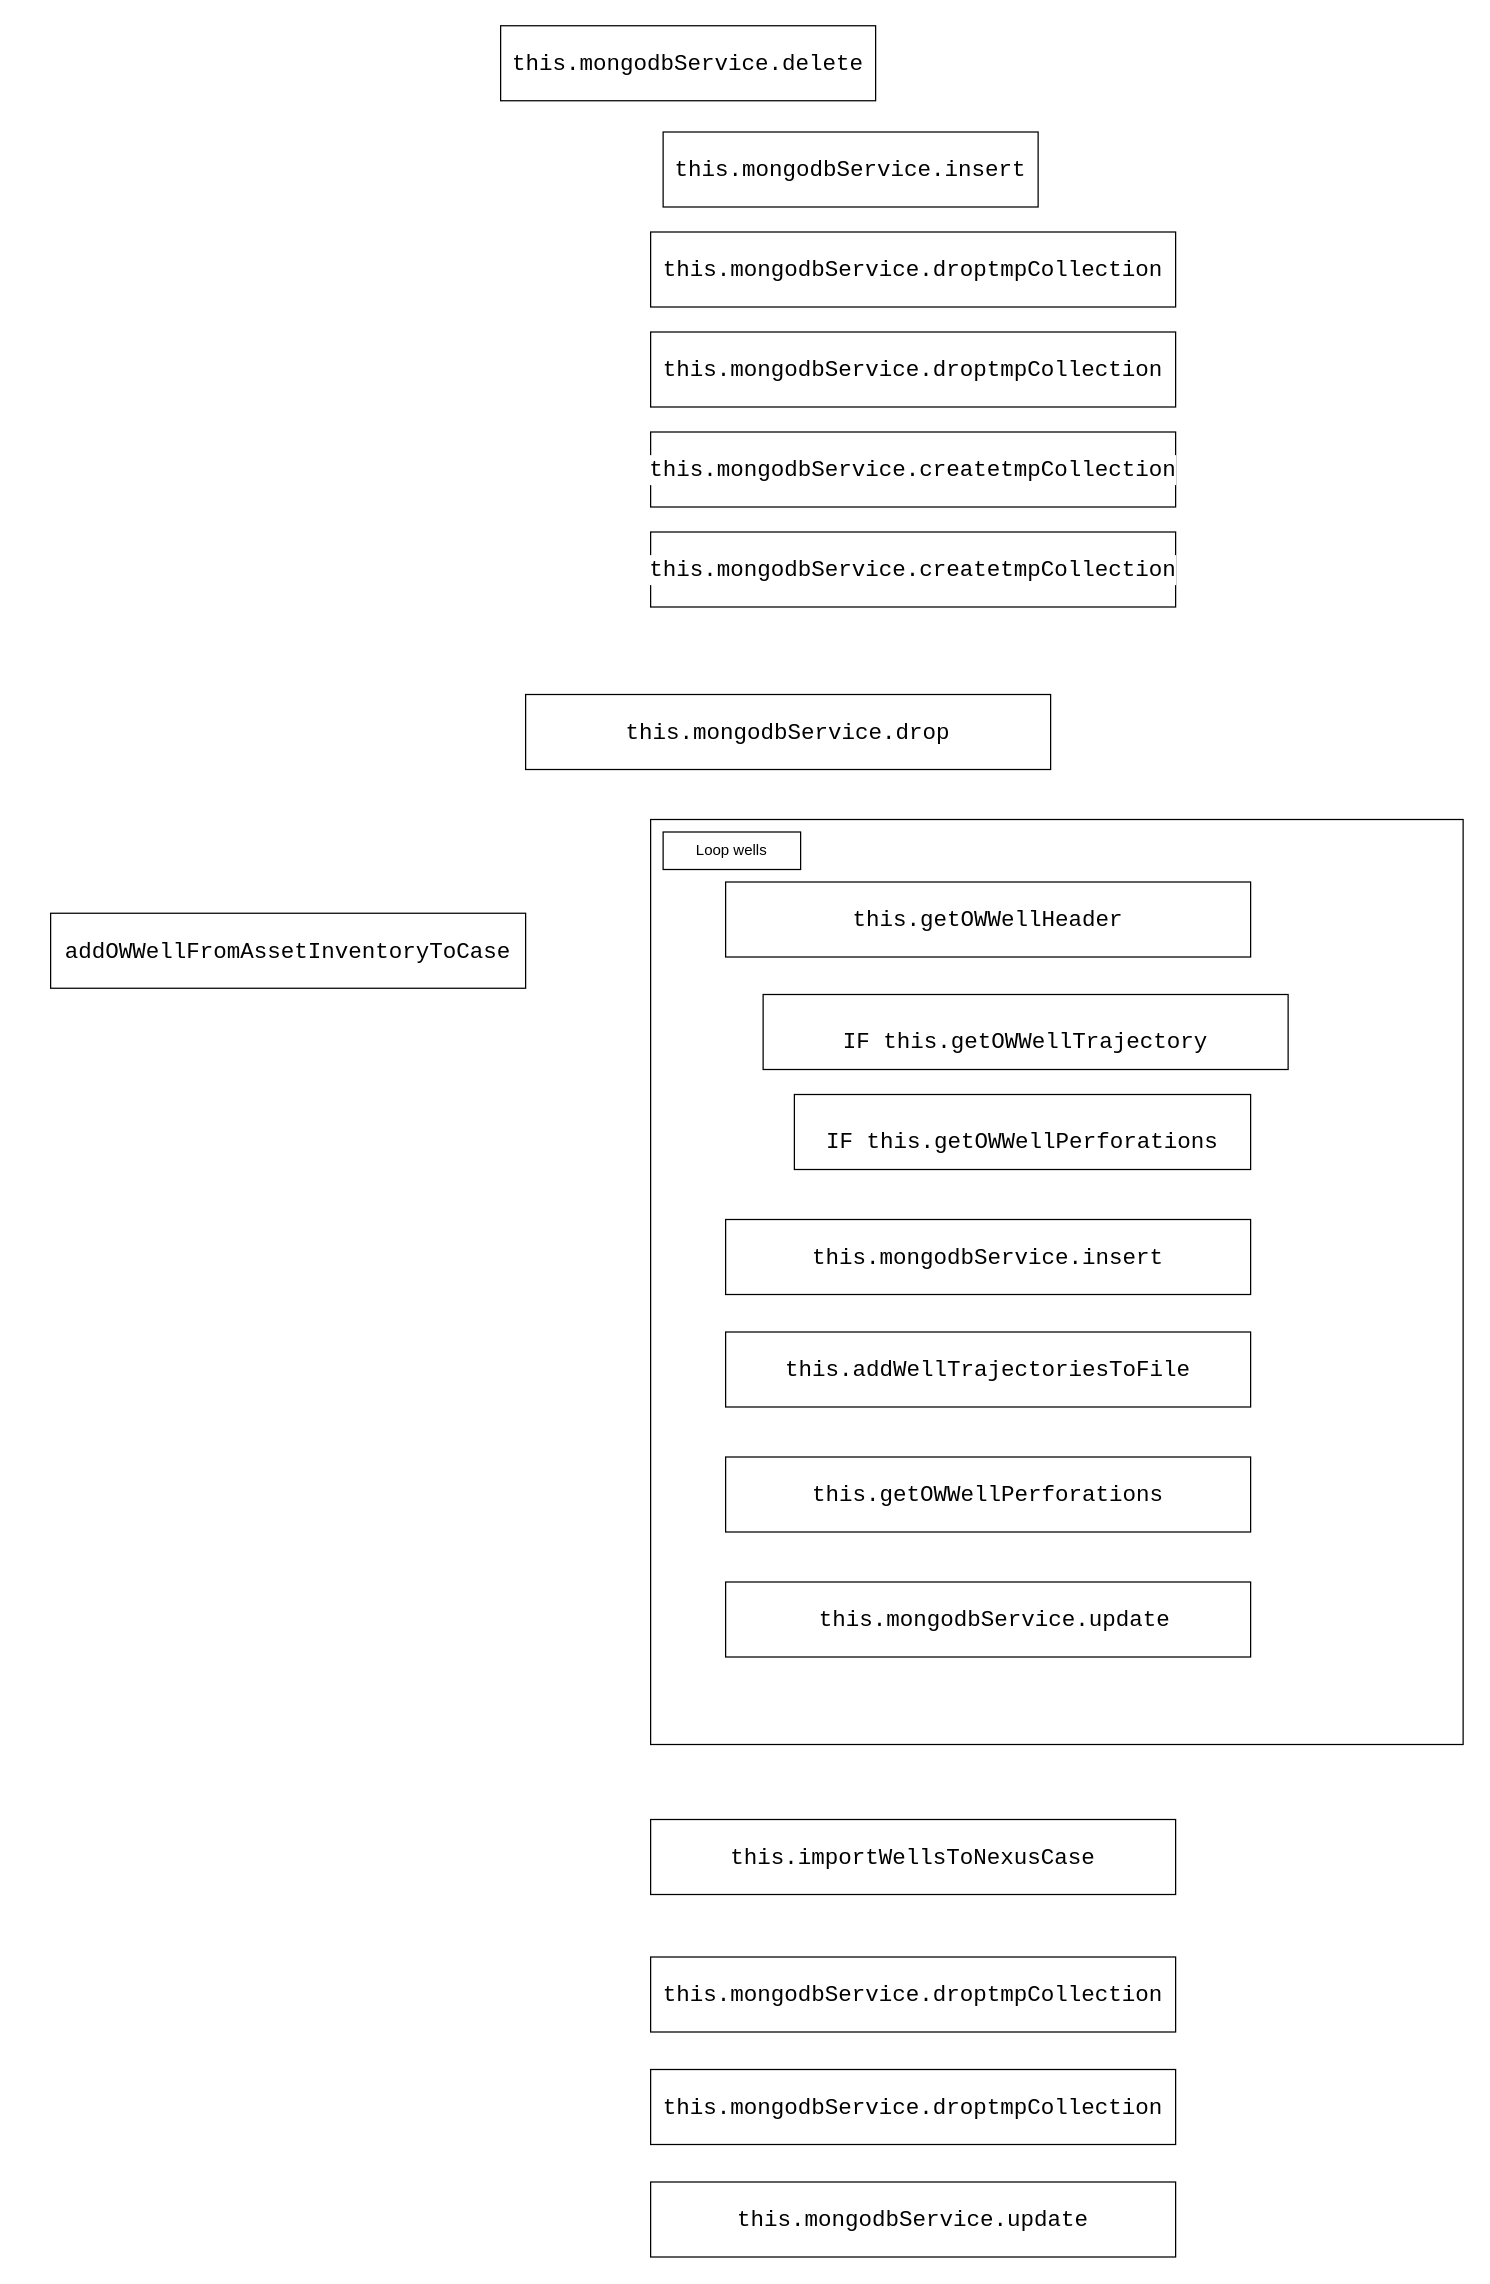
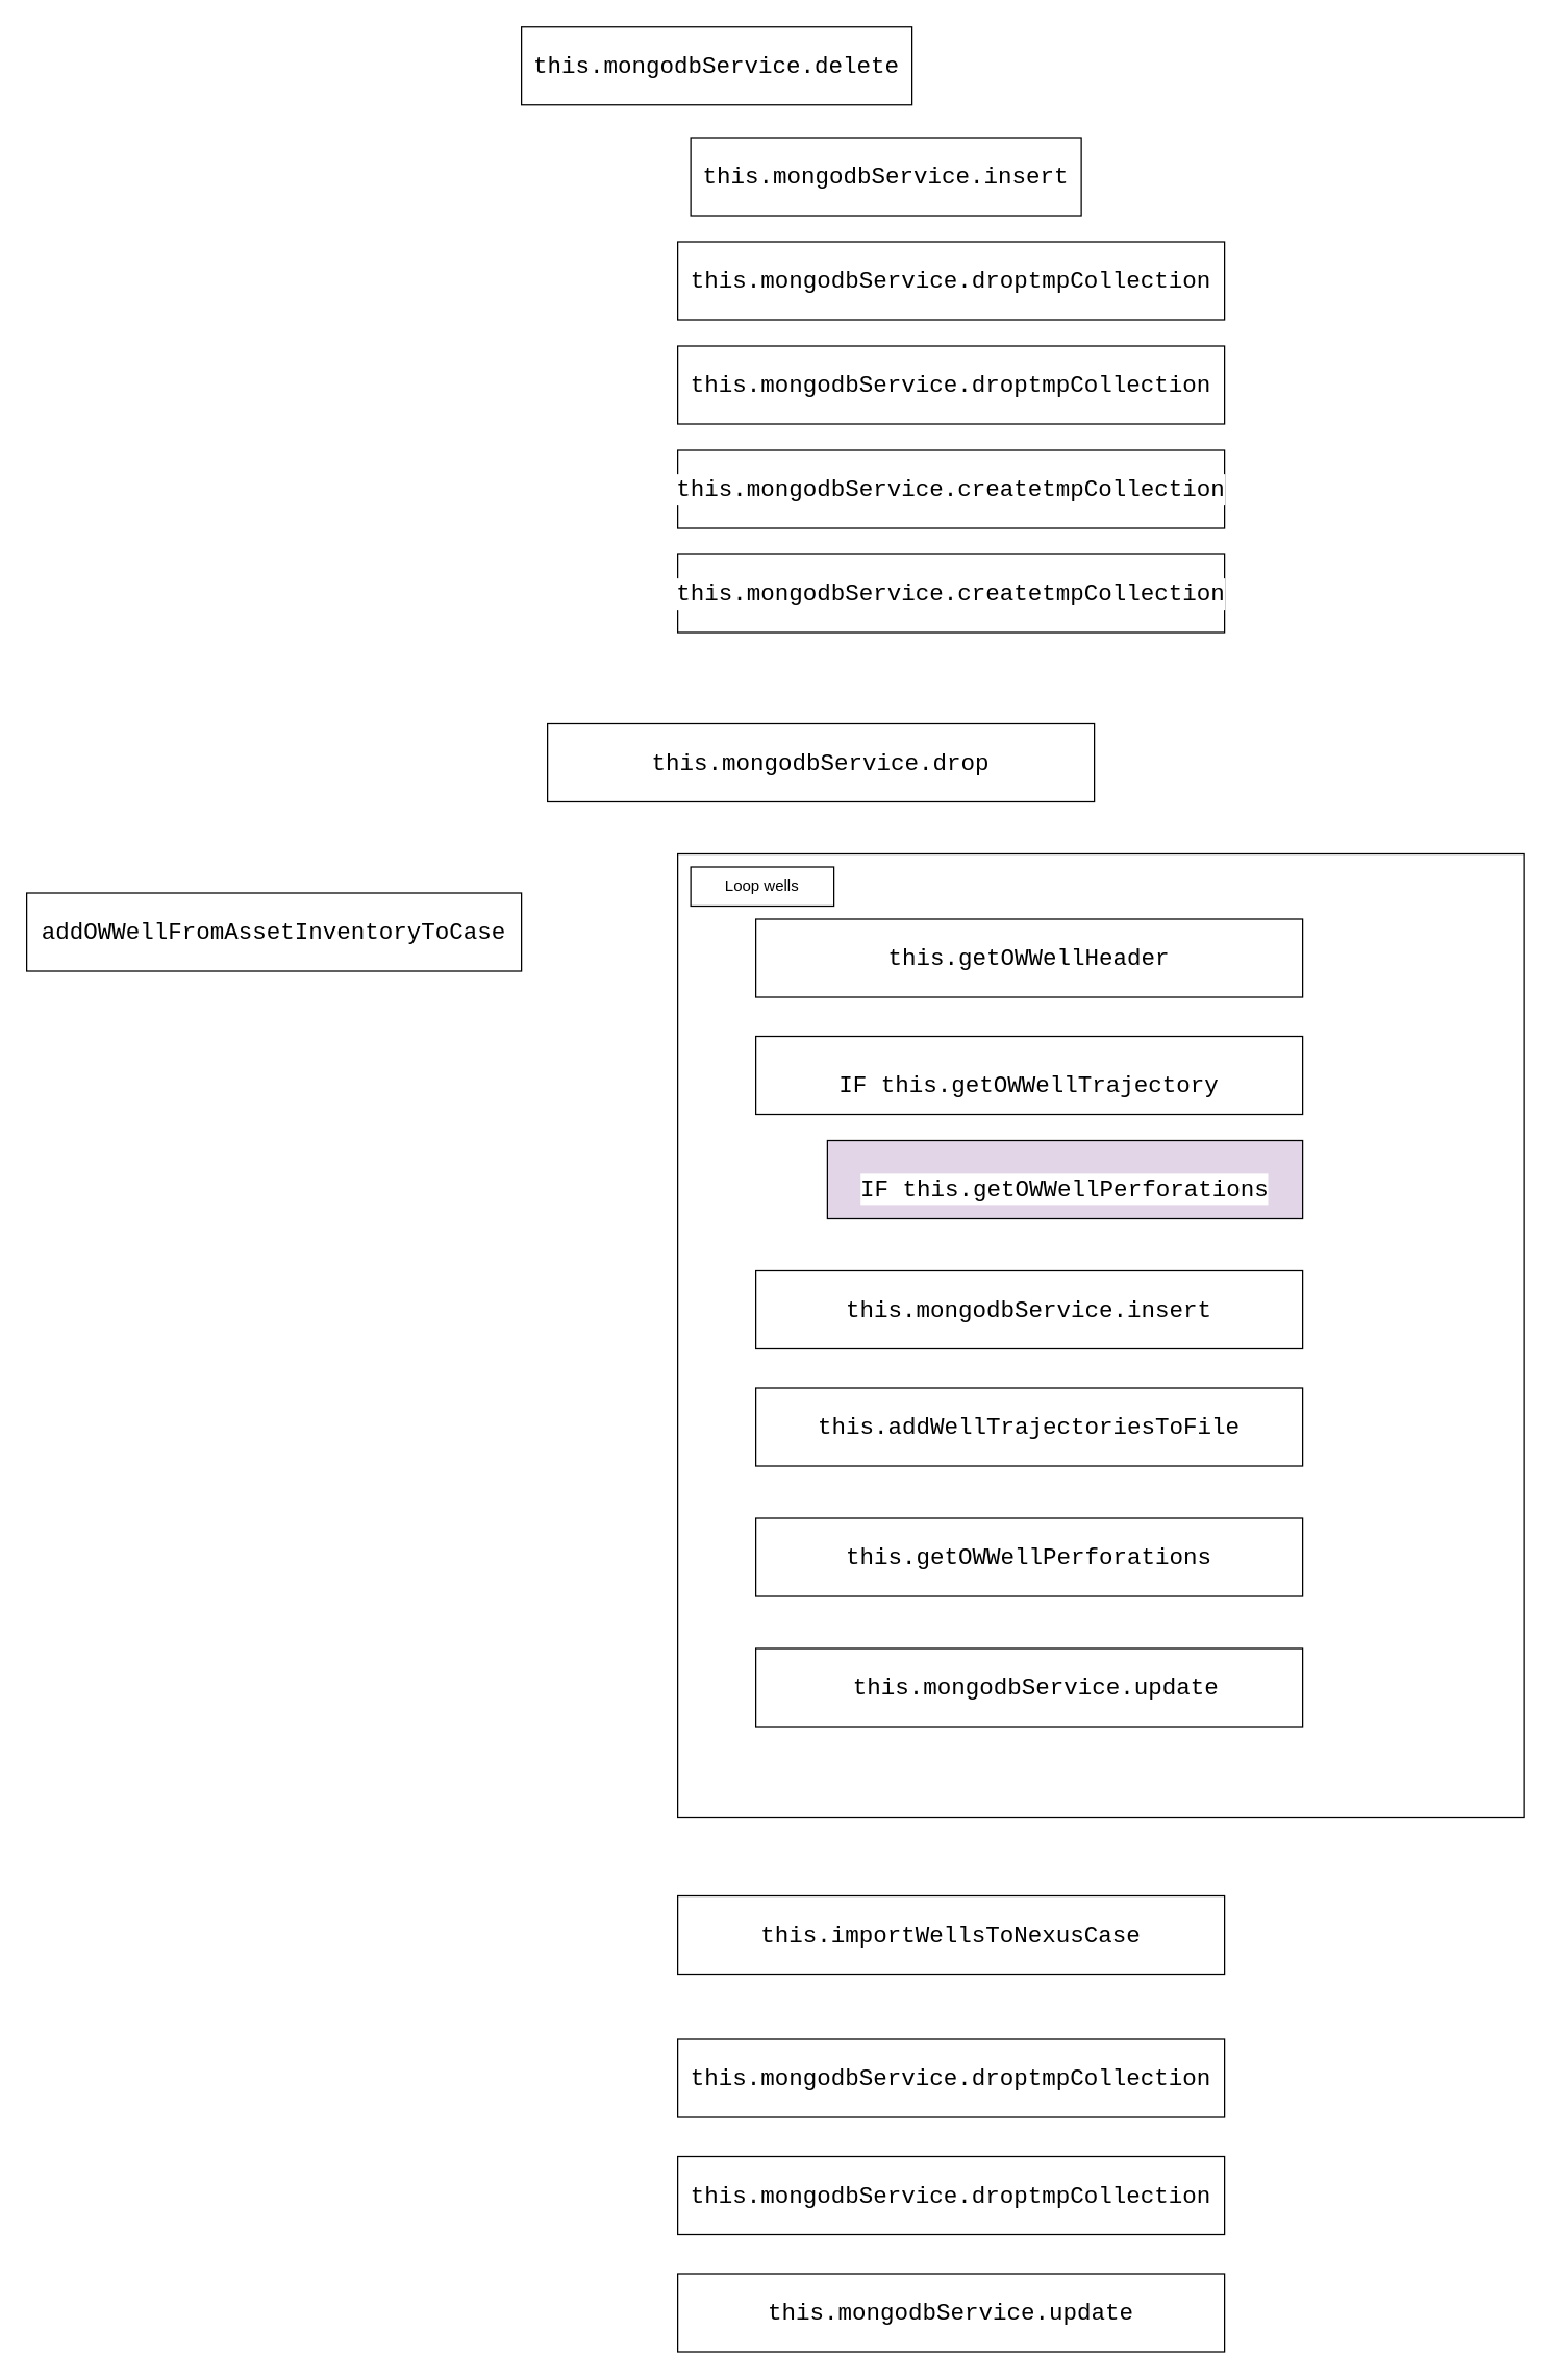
- <mxCell id="2" value="&lt;div style=&quot;background-color: rgb(255, 255, 255); font-family: Consolas, &amp;quot;Courier New&amp;quot;, monospace; font-size: 18px; line-height: 24px;&quot;&gt;addOWWellFromAssetInventoryToCase&lt;/div&gt;" style="rounded=0;whiteSpace=wrap;html=1;" vertex="1" parent="1"><mxGeometry x="40" y="730" width="380" height="60" as="geometry" /></mxCell>
+ <mxCell id="2" value="&lt;div style=&quot;background-color: rgb(255, 255, 255); font-family: Consolas, &amp;quot;Courier New&amp;quot;, monospace; font-size: 18px; line-height: 24px;&quot;&gt;addOWWellFromAssetInventoryToCase&lt;/div&gt;" style="rounded=0;whiteSpace=wrap;html=1;" vertex="1" parent="1"><mxGeometry x="20" y="685" width="380" height="60" as="geometry" /></mxCell>
- <mxCell id="13" value="&lt;br&gt;&lt;div style=&quot;color: rgb(0, 0, 0); background-color: rgb(255, 255, 255); font-family: Consolas, &amp;quot;Courier New&amp;quot;, monospace; font-weight: normal; font-size: 18px; line-height: 24px;&quot;&gt;&lt;div&gt;&lt;span style=&quot;color: #000000;&quot;&gt;IF this.getOWWellTrajectory&lt;/span&gt;&lt;/div&gt;&lt;/div&gt;" style="rounded=0;whiteSpace=wrap;html=1;" vertex="1" parent="1"><mxGeometry x="610" y="795" width="420" height="60" as="geometry" /></mxCell>
+ <mxCell id="13" value="&lt;br&gt;&lt;div style=&quot;color: rgb(0, 0, 0); background-color: rgb(255, 255, 255); font-family: Consolas, &amp;quot;Courier New&amp;quot;, monospace; font-weight: normal; font-size: 18px; line-height: 24px;&quot;&gt;&lt;div&gt;&lt;span style=&quot;color: #000000;&quot;&gt;IF this.getOWWellTrajectory&lt;/span&gt;&lt;/div&gt;&lt;/div&gt;" style="rounded=0;whiteSpace=wrap;html=1;" vertex="1" parent="1"><mxGeometry x="580" y="795" width="420" height="60" as="geometry" /></mxCell>
- <mxCell id="15" value="&lt;br&gt;&lt;div style=&quot;color: rgb(0, 0, 0); background-color: rgb(255, 255, 255); font-family: Consolas, &amp;quot;Courier New&amp;quot;, monospace; font-weight: normal; font-size: 18px; line-height: 24px;&quot;&gt;&lt;div&gt;&lt;span style=&quot;color: #000000;&quot;&gt;IF this.&lt;/span&gt;getOWWellPerforations&lt;/div&gt;&lt;/div&gt;" style="rounded=0;whiteSpace=wrap;html=1;" vertex="1" parent="1"><mxGeometry x="635" y="875" width="365" height="60" as="geometry" /></mxCell>
+ <mxCell id="15" value="&lt;br&gt;&lt;div style=&quot;color: rgb(0, 0, 0); background-color: rgb(255, 255, 255); font-family: Consolas, &amp;quot;Courier New&amp;quot;, monospace; font-weight: normal; font-size: 18px; line-height: 24px;&quot;&gt;&lt;div&gt;&lt;span style=&quot;color: #000000;&quot;&gt;IF this.&lt;/span&gt;getOWWellPerforations&lt;/div&gt;&lt;/div&gt;" style="rounded=0;whiteSpace=wrap;html=1;fillColor=#e1d5e7;" vertex="1" parent="1"><mxGeometry x="635" y="875" width="365" height="60" as="geometry" /></mxCell>
